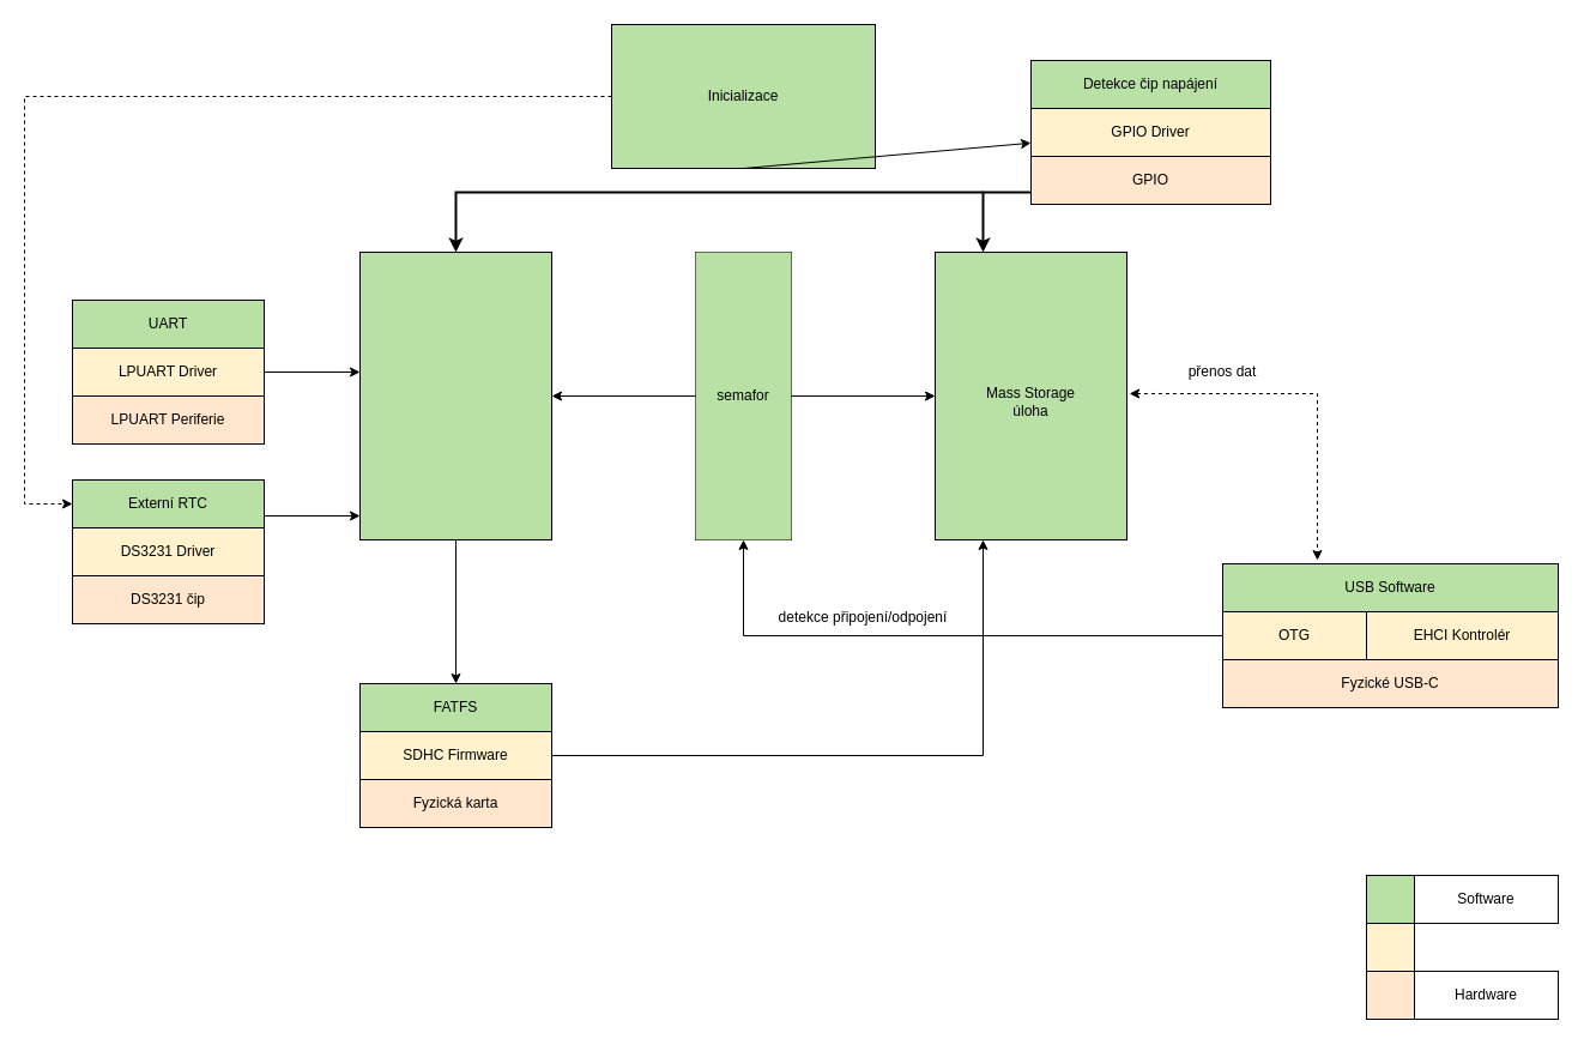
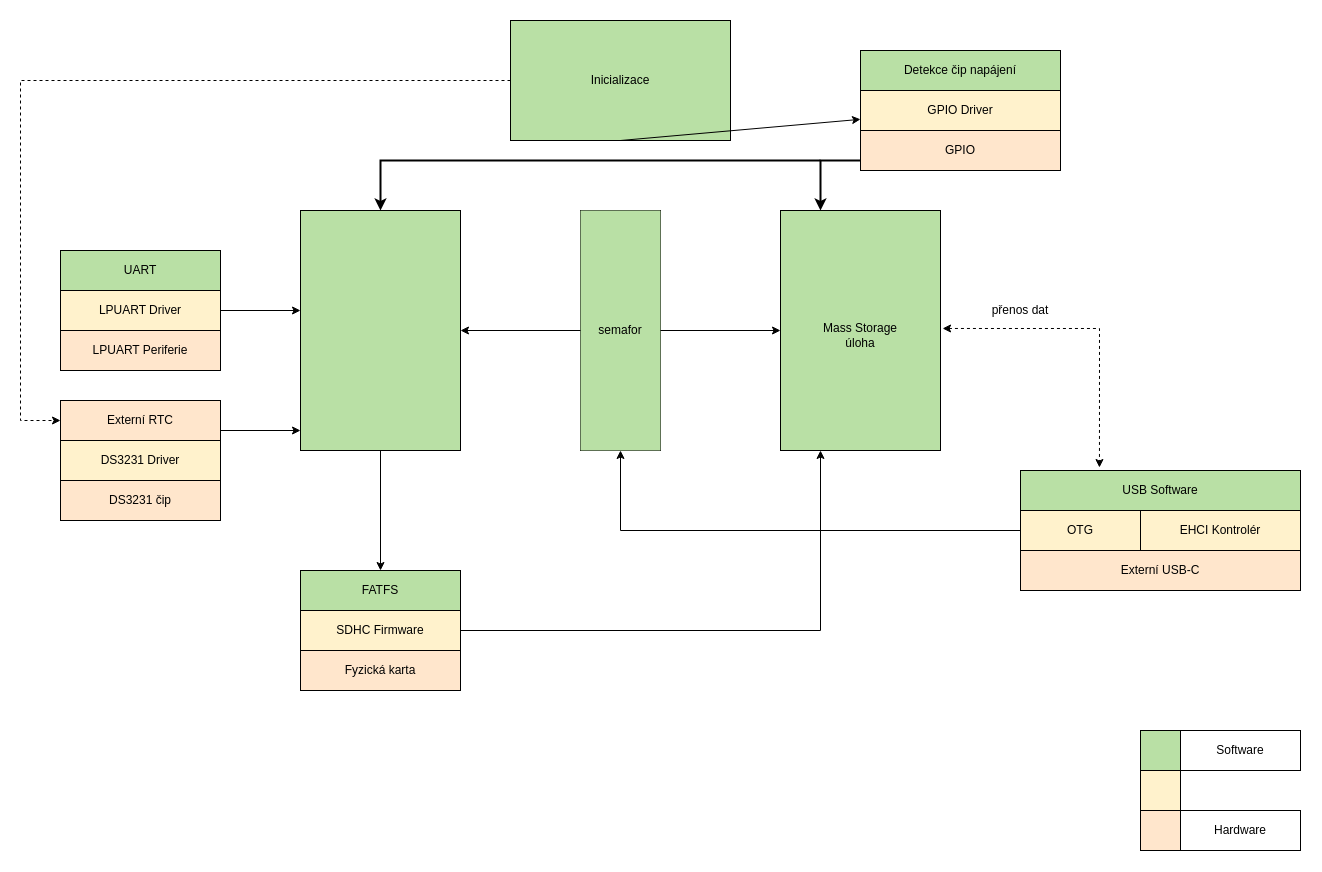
- <mxCell id="27" value="Externí RTC" style="rounded=0;whiteSpace=wrap;html=1;fillColor=#B9E0A5;strokeColor=light-dark(#000000, #446e2c);" vertex="1" parent="26"><mxGeometry width="160" height="40" as="geometry" /></mxCell>
+ <mxCell id="27" value="Externí RTC" style="rounded=0;whiteSpace=wrap;html=1;fillColor=#ffe6cc;strokeColor=light-dark(#000000, #446e2c);" vertex="1" parent="26"><mxGeometry width="160" height="40" as="geometry" /></mxCell>
- <mxCell id="42" value="detekce připojení/odpojení" style="text;html=1;align=center;verticalAlign=middle;whiteSpace=wrap;rounded=0;" vertex="1" parent="1"><mxGeometry x="620" y="500" width="200" height="30" as="geometry" /></mxCell>
- <mxCell id="39" value="Fyzické USB-C" style="rounded=0;whiteSpace=wrap;html=1;fillColor=#ffe6cc;strokeColor=light-dark(#000000, #996500);" vertex="1" parent="36"><mxGeometry y="80" width="280" height="40" as="geometry" /></mxCell>
+ <mxCell id="39" value="Externí USB-C" style="rounded=0;whiteSpace=wrap;html=1;fillColor=#ffe6cc;strokeColor=light-dark(#000000, #996500);" vertex="1" parent="36"><mxGeometry y="80" width="280" height="40" as="geometry" /></mxCell>
